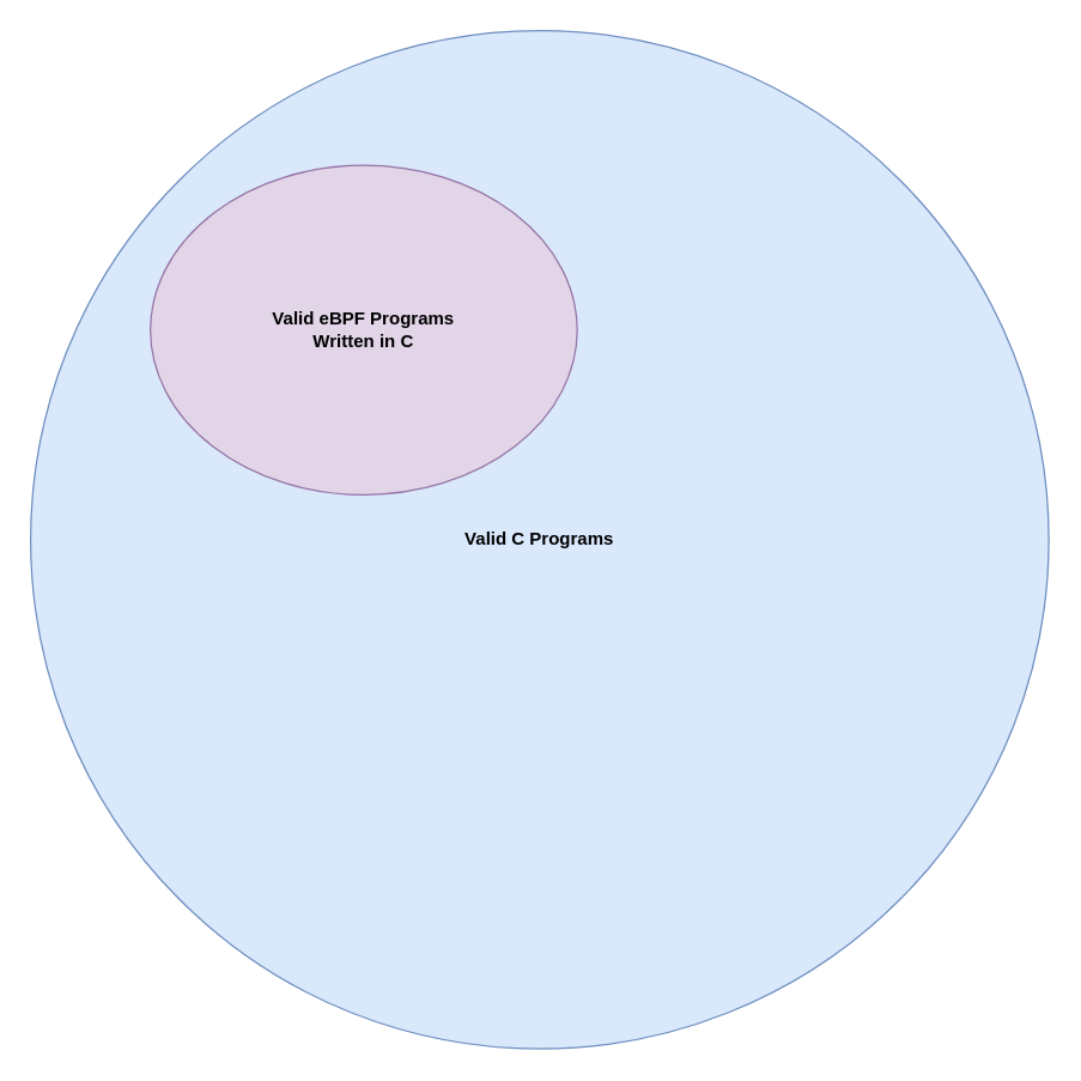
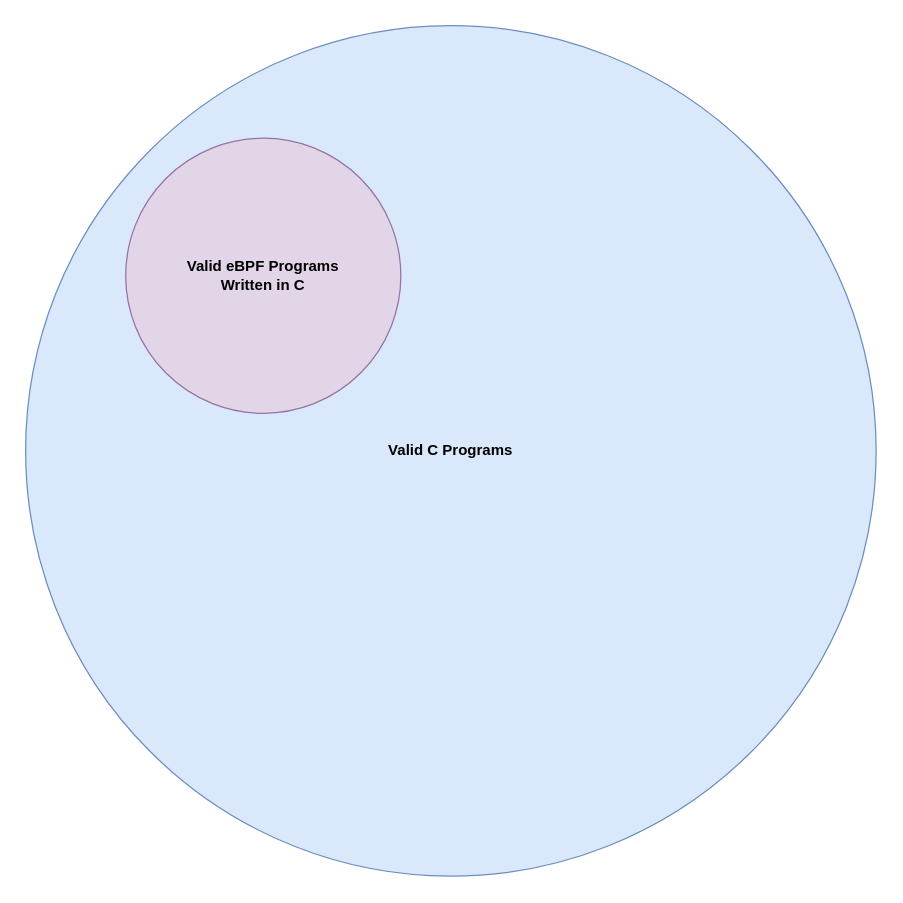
- <mxCell id="3" value="Valid eBPF Programs&lt;br&gt;Written in C" style="ellipse;whiteSpace=wrap;html=1;aspect=fixed;fillColor=#e1d5e7;strokeColor=#9673a6;fontStyle=1" vertex="1" parent="1"><mxGeometry x="100" y="110" width="285" height="220" as="geometry" /></mxCell>
+ <mxCell id="3" value="Valid eBPF Programs&lt;br&gt;Written in C" style="ellipse;whiteSpace=wrap;html=1;aspect=fixed;fillColor=#e1d5e7;strokeColor=#9673a6;fontStyle=1" vertex="1" parent="1"><mxGeometry x="100" y="110" width="220" height="220" as="geometry" /></mxCell>
